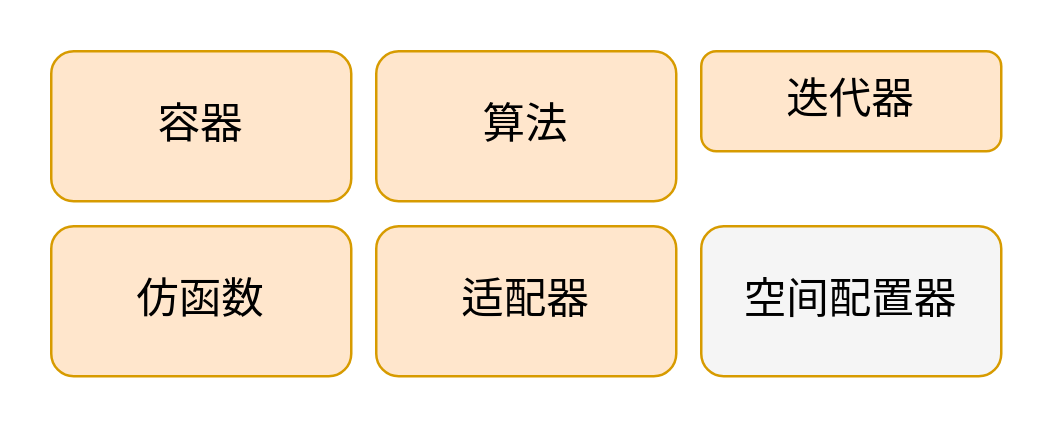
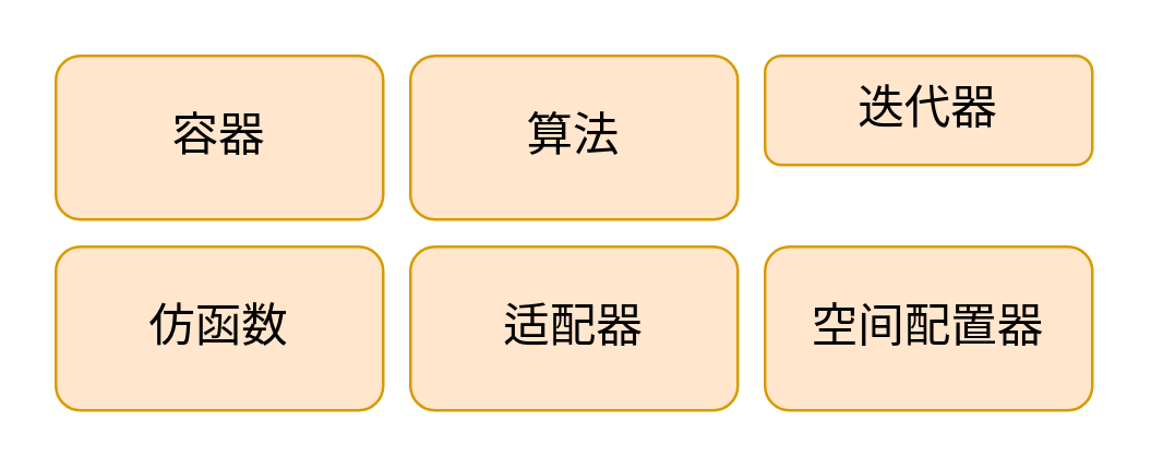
- <mxCell id="7" value="空间配置器" style="rounded=1;whiteSpace=wrap;html=1;fillColor=#f5f5f5;strokeColor=#d79b00;fontSize=17;" vertex="1" parent="1"><mxGeometry x="280" y="90" width="120" height="60" as="geometry" /></mxCell>
+ <mxCell id="7" value="空间配置器" style="rounded=1;whiteSpace=wrap;html=1;fillColor=#ffe6cc;strokeColor=#d79b00;fontSize=17;" vertex="1" parent="1"><mxGeometry x="280" y="90" width="120" height="60" as="geometry" /></mxCell>
